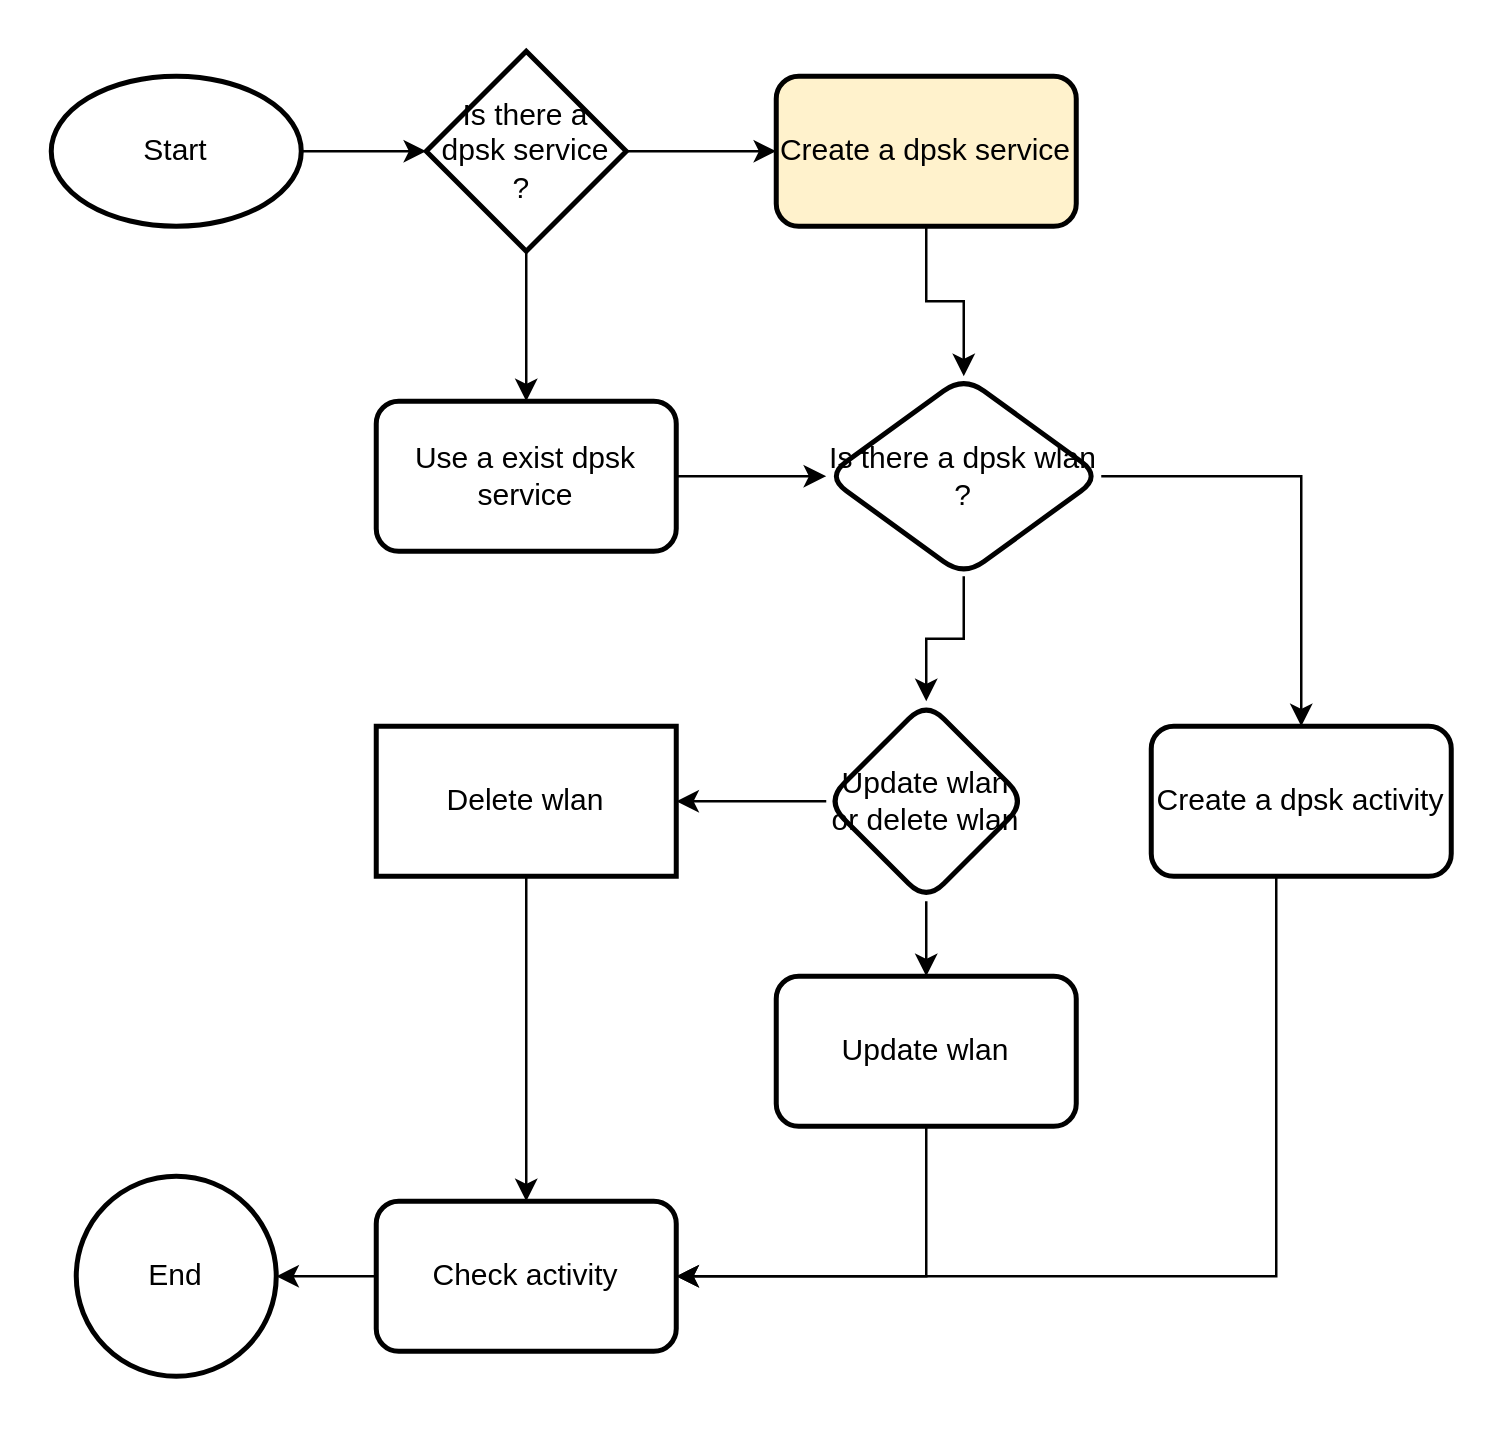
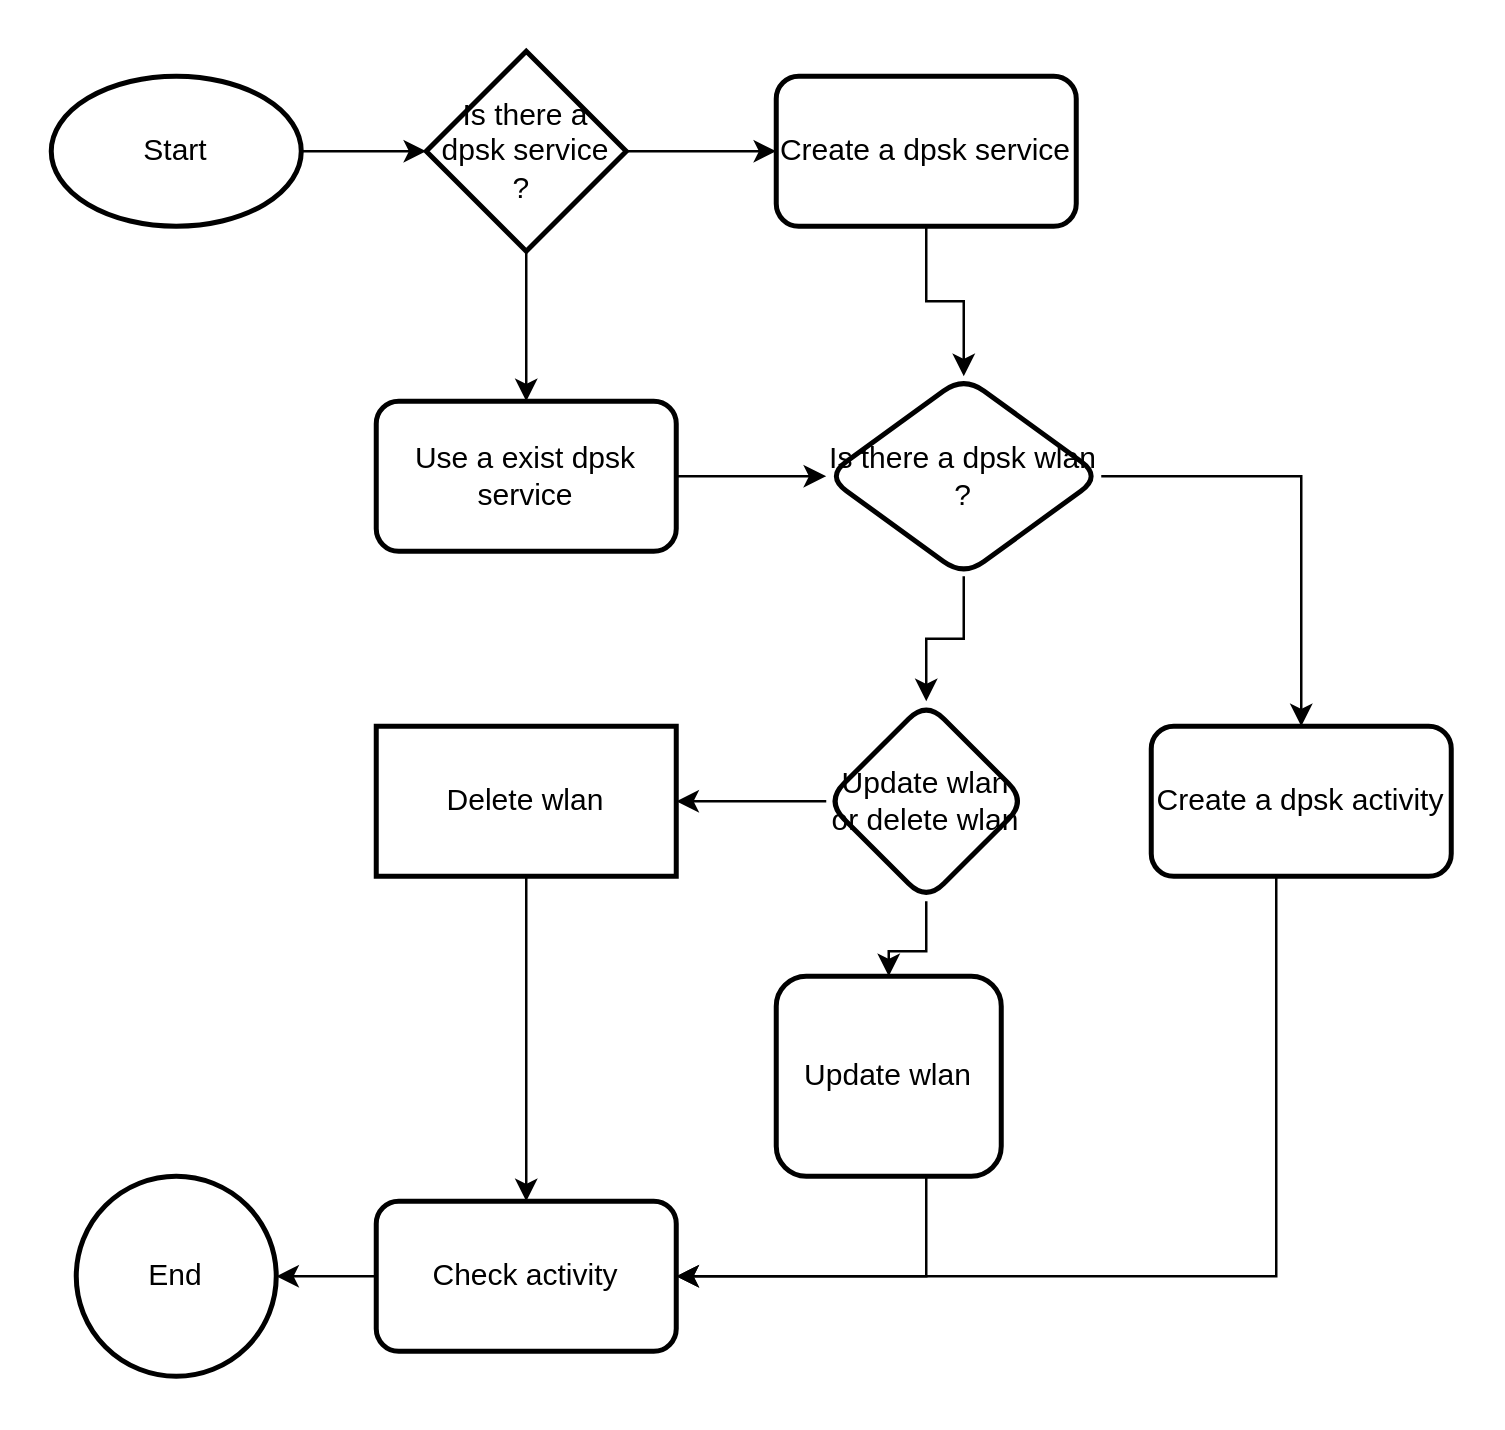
- <mxCell id="8" value="Create a dpsk service" style="rounded=1;whiteSpace=wrap;html=1;strokeWidth=2;fillColor=#fff2cc;" vertex="1" parent="1"><mxGeometry x="310" y="30" width="120" height="60" as="geometry" /></mxCell>
+ <mxCell id="8" value="Create a dpsk service" style="rounded=1;whiteSpace=wrap;html=1;strokeWidth=2;" vertex="1" parent="1"><mxGeometry x="310" y="30" width="120" height="60" as="geometry" /></mxCell>
- <mxCell id="22" value="Update wlan" style="whiteSpace=wrap;html=1;rounded=1;strokeWidth=2;" vertex="1" parent="1"><mxGeometry x="310" y="390" width="120" height="60" as="geometry" /></mxCell>
+ <mxCell id="22" value="Update wlan" style="whiteSpace=wrap;html=1;rounded=1;strokeWidth=2;" vertex="1" parent="1"><mxGeometry x="310" y="390" width="90" height="80" as="geometry" /></mxCell>
